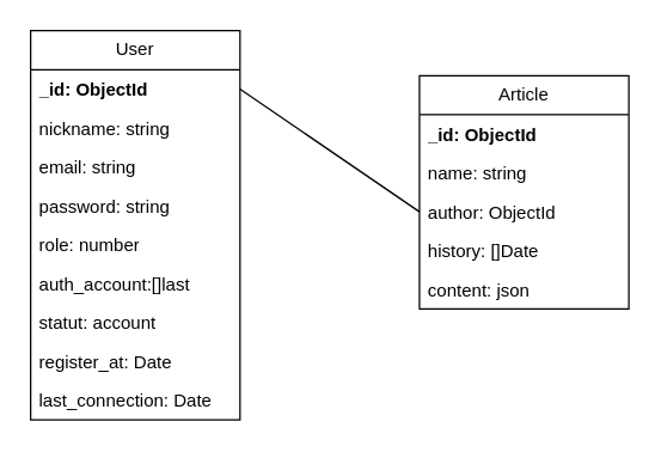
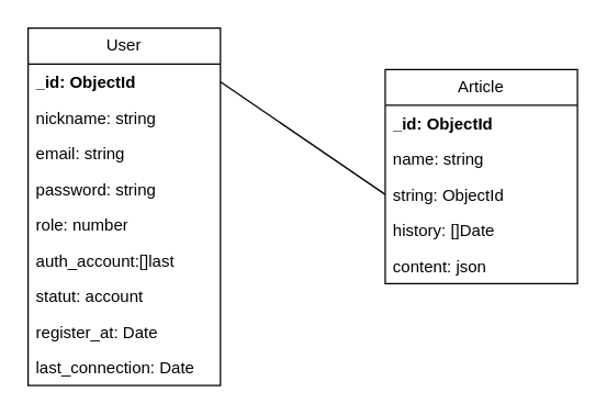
- <mxCell id="15" value="author: ObjectId" style="text;strokeColor=none;fillColor=none;align=left;verticalAlign=top;spacingLeft=4;spacingRight=4;overflow=hidden;rotatable=0;points=[[0,0.5],[1,0.5]];portConstraint=eastwest;whiteSpace=wrap;html=1;" vertex="1" parent="12"><mxGeometry y="78" width="140" height="26" as="geometry" /></mxCell>
+ <mxCell id="15" value="string: ObjectId" style="text;strokeColor=none;fillColor=none;align=left;verticalAlign=top;spacingLeft=4;spacingRight=4;overflow=hidden;rotatable=0;points=[[0,0.5],[1,0.5]];portConstraint=eastwest;whiteSpace=wrap;html=1;" vertex="1" parent="12"><mxGeometry y="78" width="140" height="26" as="geometry" /></mxCell>
